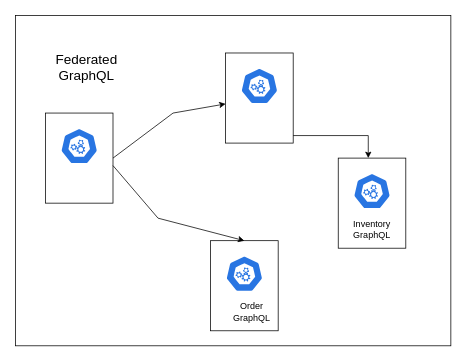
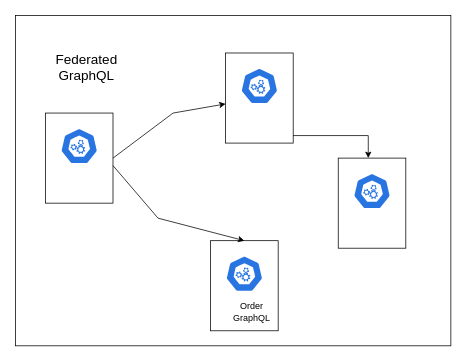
- <mxCell id="12" value="&lt;div&gt;Inventory&lt;/div&gt;&lt;div&gt;GraphQL&lt;br&gt;&lt;/div&gt;" style="text;html=1;align=center;verticalAlign=middle;whiteSpace=wrap;rounded=0;movable=1;resizable=1;rotatable=1;deletable=1;editable=1;locked=0;connectable=1;" vertex="1" parent="9"><mxGeometry x="15" y="80" width="60" height="30" as="geometry" /></mxCell>
